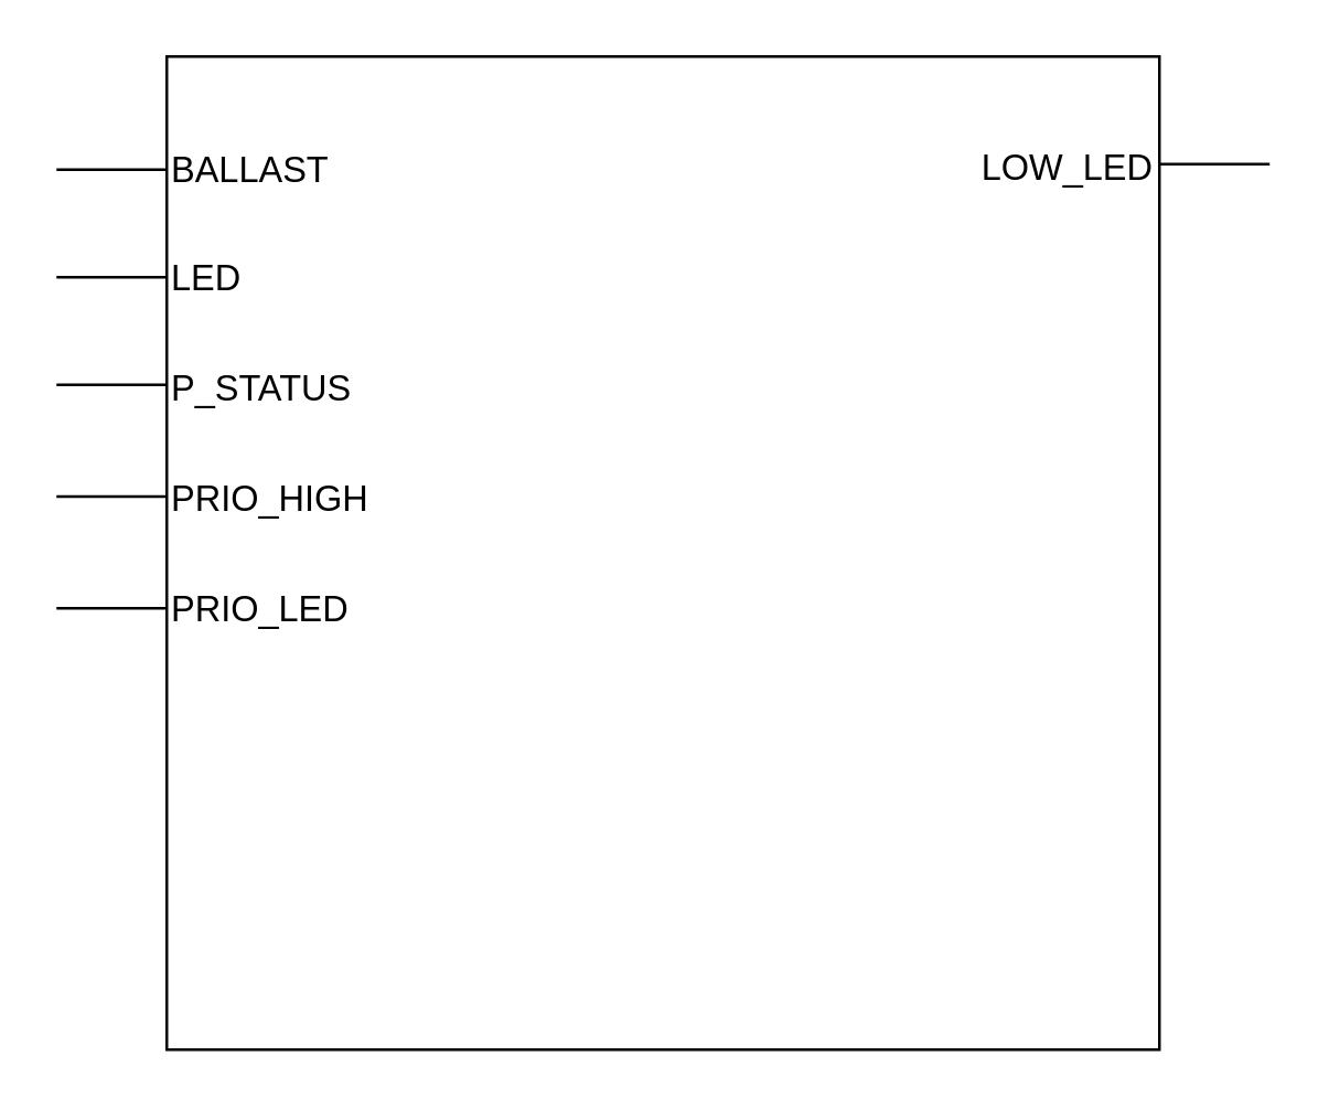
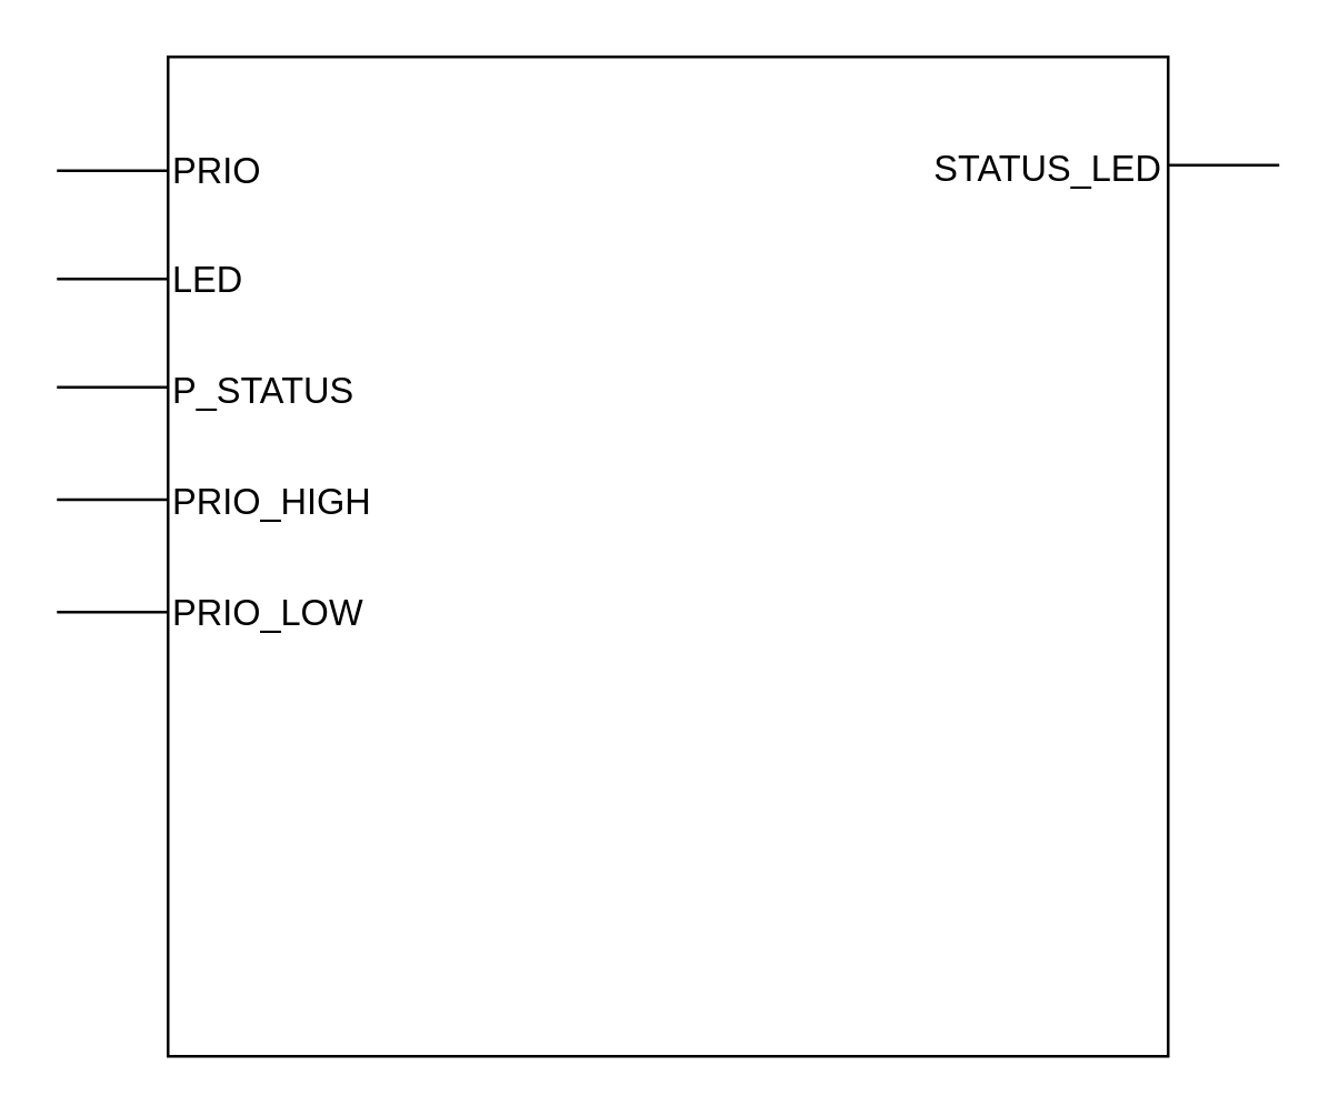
- <mxCell id="6" value="LOW_LED" style="text;html=1;strokeColor=none;fillColor=none;align=right;verticalAlign=middle;whiteSpace=wrap;rounded=0;fontSize=13;" parent="1" vertex="1"><mxGeometry x="340" y="50" width="80" height="20" as="geometry" /></mxCell>
+ <mxCell id="6" value="STATUS_LED" style="text;html=1;strokeColor=none;fillColor=none;align=right;verticalAlign=middle;whiteSpace=wrap;rounded=0;fontSize=13;" parent="1" vertex="1"><mxGeometry x="340" y="50" width="80" height="20" as="geometry" /></mxCell>
- <mxCell id="14" value="BALLAST" style="text;html=1;strokeColor=none;fillColor=none;align=left;verticalAlign=middle;whiteSpace=wrap;rounded=0;fontSize=13;" vertex="1" parent="1"><mxGeometry x="60" y="51" width="80" height="20" as="geometry" /></mxCell>
+ <mxCell id="14" value="PRIO" style="text;html=1;strokeColor=none;fillColor=none;align=left;verticalAlign=middle;whiteSpace=wrap;rounded=0;fontSize=13;" vertex="1" parent="1"><mxGeometry x="60" y="51" width="80" height="20" as="geometry" /></mxCell>
- <mxCell id="11" value="PRIO_LED" style="text;html=1;strokeColor=none;fillColor=none;align=left;verticalAlign=middle;whiteSpace=wrap;rounded=0;fontSize=13;" parent="1" vertex="1"><mxGeometry x="60" y="210" width="80" height="20" as="geometry" /></mxCell>
+ <mxCell id="11" value="PRIO_LOW" style="text;html=1;strokeColor=none;fillColor=none;align=left;verticalAlign=middle;whiteSpace=wrap;rounded=0;fontSize=13;" parent="1" vertex="1"><mxGeometry x="60" y="210" width="80" height="20" as="geometry" /></mxCell>
